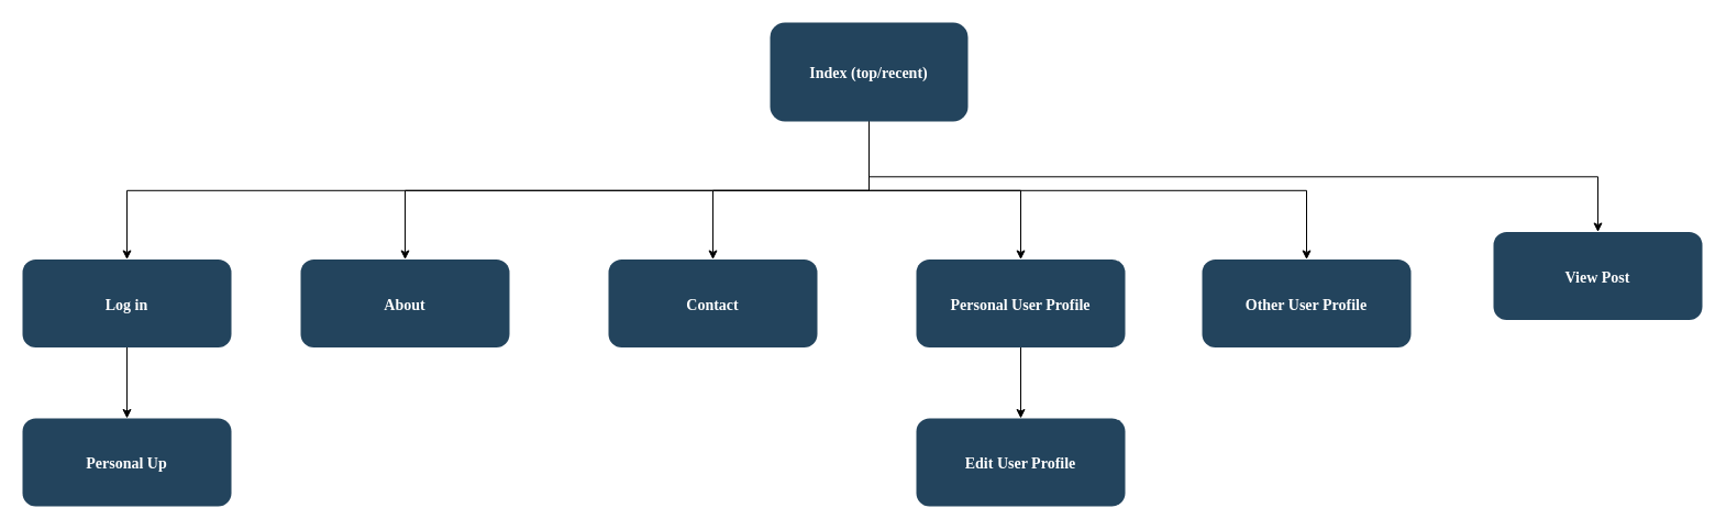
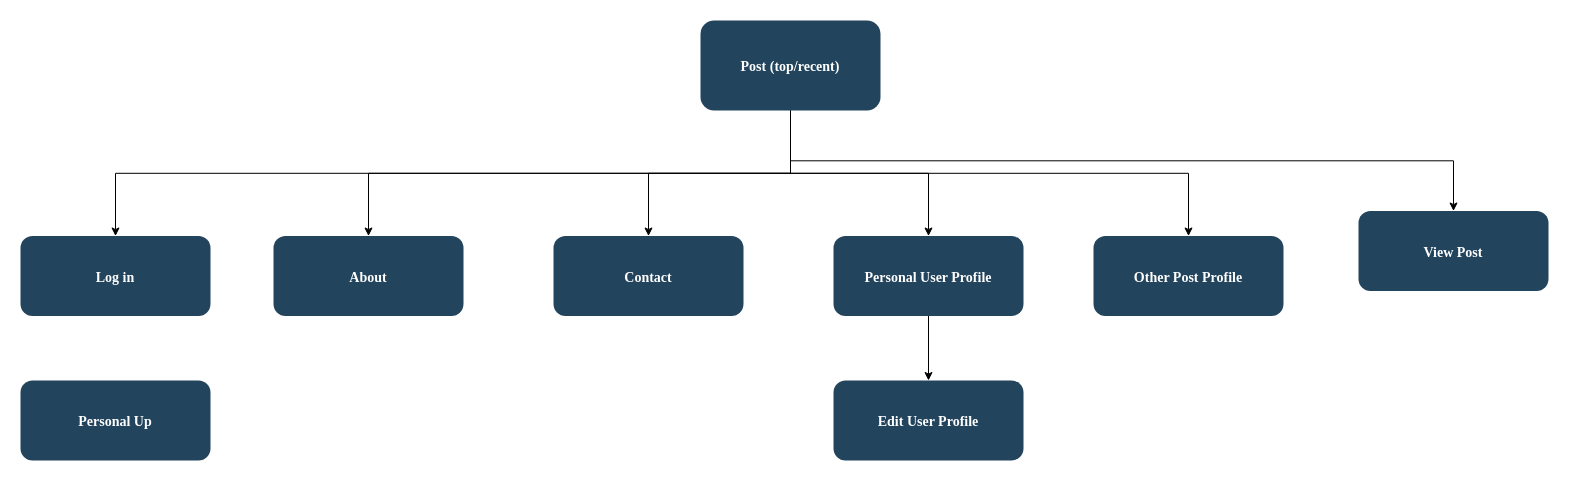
- <mxCell id="8" value="Index (top/recent)" style="rounded=1;fillColor=#23445D;gradientColor=none;strokeColor=none;fontColor=#FFFFFF;fontStyle=1;fontFamily=Tahoma;fontSize=14" parent="1" vertex="1"><mxGeometry x="700" y="20" width="180" height="90" as="geometry" /></mxCell>
+ <mxCell id="8" value="Post (top/recent)" style="rounded=1;fillColor=#23445D;gradientColor=none;strokeColor=none;fontColor=#FFFFFF;fontStyle=1;fontFamily=Tahoma;fontSize=14" parent="1" vertex="1"><mxGeometry x="700" y="20" width="180" height="90" as="geometry" /></mxCell>
- <mxCell id="15" value="Other User Profile" style="rounded=1;fillColor=#23445D;gradientColor=none;strokeColor=none;fontColor=#FFFFFF;fontStyle=1;fontFamily=Tahoma;fontSize=14" vertex="1" parent="1"><mxGeometry x="1093" y="235.5" width="190" height="80" as="geometry" /></mxCell>
+ <mxCell id="15" value="Other Post Profile" style="rounded=1;fillColor=#23445D;gradientColor=none;strokeColor=none;fontColor=#FFFFFF;fontStyle=1;fontFamily=Tahoma;fontSize=14" vertex="1" parent="1"><mxGeometry x="1093" y="235.5" width="190" height="80" as="geometry" /></mxCell>
- <mxCell id="13" style="edgeStyle=orthogonalEdgeStyle;rounded=0;orthogonalLoop=1;jettySize=auto;html=1;exitX=0.5;exitY=1;exitDx=0;exitDy=0;entryX=0.5;entryY=0;entryDx=0;entryDy=0;" edge="1" parent="1" source="14" target="18"><mxGeometry relative="1" as="geometry" /></mxCell>
